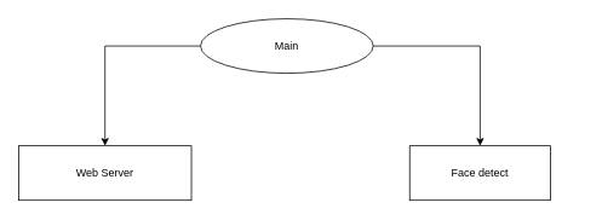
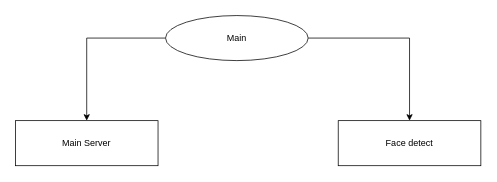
- <mxCell id="5" value="Web Server" style="rounded=0;whiteSpace=wrap;html=1;" parent="1" vertex="1"><mxGeometry x="20" y="160" width="190" height="60" as="geometry" /></mxCell>
+ <mxCell id="5" value="Main Server" style="rounded=0;whiteSpace=wrap;html=1;" parent="1" vertex="1"><mxGeometry x="20" y="160" width="190" height="60" as="geometry" /></mxCell>
- <mxCell id="6" value="Face detect" style="rounded=0;whiteSpace=wrap;html=1;" parent="1" vertex="1"><mxGeometry x="450" y="160" width="155" height="60" as="geometry" /></mxCell>
+ <mxCell id="6" value="Face detect" style="rounded=0;whiteSpace=wrap;html=1;" parent="1" vertex="1"><mxGeometry x="450" y="160" width="190" height="60" as="geometry" /></mxCell>
